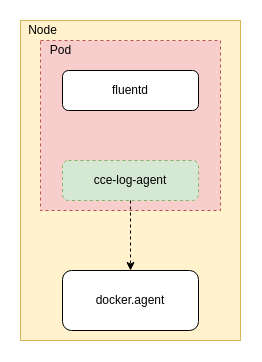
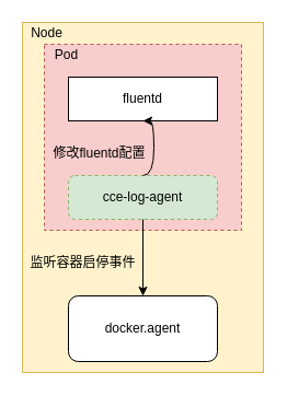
- <mxCell id="5" value="fluentd" style="rounded=1;whiteSpace=wrap;html=1;" vertex="1" parent="1"><mxGeometry x="62" y="70" width="136" height="40" as="geometry" /></mxCell>
+ <mxCell id="5" value="fluentd" style="whiteSpace=wrap;html=1;rounded=0;" vertex="1" parent="1"><mxGeometry x="62" y="70" width="136" height="40" as="geometry" /></mxCell>
+ <mxCell id="7" value="" style="endArrow=classic;html=1;exitX=0.5;exitY=0;exitDx=0;exitDy=0;entryX=0.5;entryY=1;entryDx=0;entryDy=0;edgeStyle=orthogonalEdgeStyle;curved=1;" edge="1" parent="1" source="6" target="5"><mxGeometry width="50" height="50" relative="1" as="geometry"><mxPoint x="160" y="270" as="sourcePoint" /><mxPoint x="210" y="220" as="targetPoint" /><Array as="points"><mxPoint x="140" y="160" /><mxPoint x="140" y="110" /></Array></mxGeometry></mxCell>
+ <mxCell id="8" value="修改fluentd配置" style="text;html=1;align=center;verticalAlign=middle;resizable=0;points=[];autosize=1;" vertex="1" parent="1"><mxGeometry x="40" y="130" width="100" height="20" as="geometry" /></mxCell>
- <mxCell id="12" value="" style="endArrow=classic;html=1;exitX=0.5;exitY=1;exitDx=0;exitDy=0;entryX=0.5;entryY=0;entryDx=0;entryDy=0;dashed=1;" edge="1" parent="1" source="6" target="3"><mxGeometry width="50" height="50" relative="1" as="geometry"><mxPoint x="160" y="270" as="sourcePoint" /><mxPoint x="210" y="220" as="targetPoint" /></mxGeometry></mxCell>
+ <mxCell id="12" value="" style="endArrow=classic;html=1;exitX=0.5;exitY=1;exitDx=0;exitDy=0;entryX=0.5;entryY=0;entryDx=0;entryDy=0;" edge="1" parent="1" source="6" target="3"><mxGeometry width="50" height="50" relative="1" as="geometry"><mxPoint x="160" y="270" as="sourcePoint" /><mxPoint x="210" y="220" as="targetPoint" /></mxGeometry></mxCell>
+ <mxCell id="11" value="监听容器启停事件" style="text;html=1;align=center;verticalAlign=middle;resizable=0;points=[];autosize=1;" vertex="1" parent="1"><mxGeometry x="20" y="230" width="110" height="20" as="geometry" /></mxCell>
